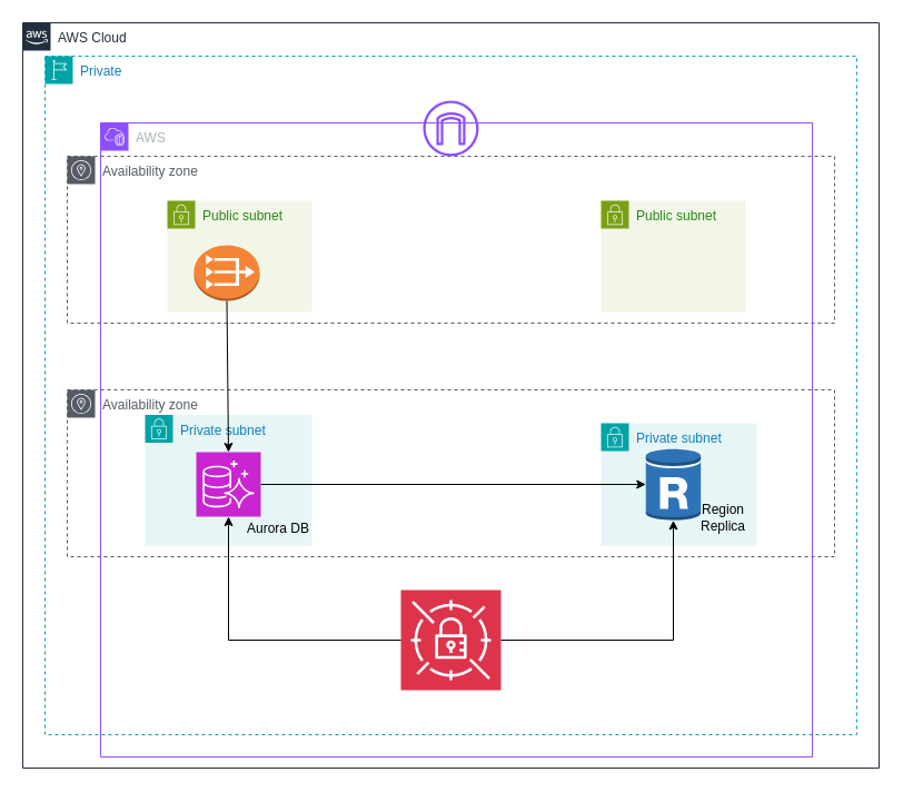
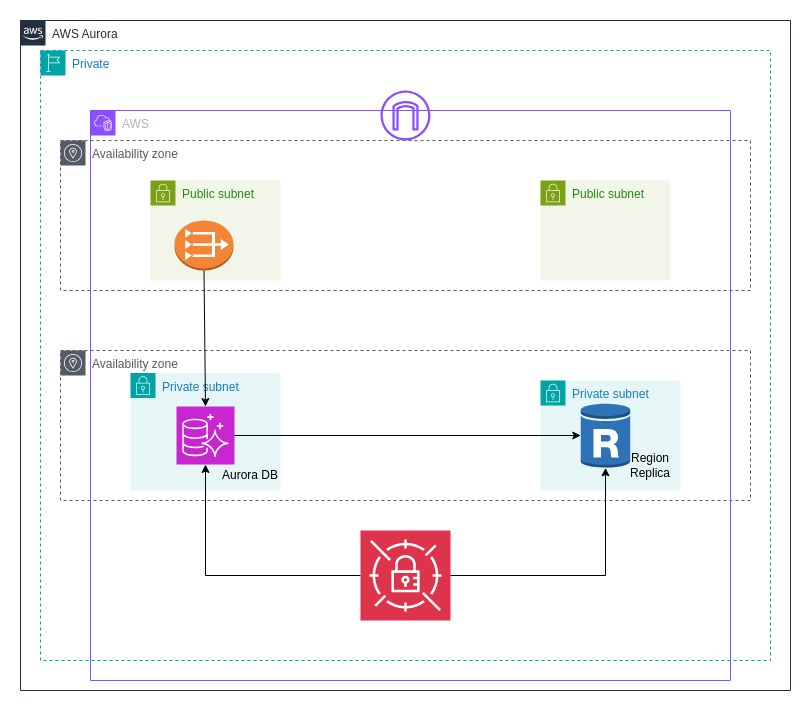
- <mxCell id="2" value="AWS Cloud" style="points=[[0,0],[0.25,0],[0.5,0],[0.75,0],[1,0],[1,0.25],[1,0.5],[1,0.75],[1,1],[0.75,1],[0.5,1],[0.25,1],[0,1],[0,0.75],[0,0.5],[0,0.25]];outlineConnect=0;gradientColor=none;html=1;whiteSpace=wrap;fontSize=12;fontStyle=0;container=1;pointerEvents=0;collapsible=0;recursiveResize=0;shape=mxgraph.aws4.group;grIcon=mxgraph.aws4.group_aws_cloud_alt;strokeColor=#232F3E;fillColor=none;verticalAlign=top;align=left;spacingLeft=30;fontColor=#232F3E;dashed=0;" parent="1" vertex="1"><mxGeometry x="20" y="20" width="770" height="670" as="geometry" /></mxCell>
+ <mxCell id="2" value="AWS Aurora" style="points=[[0,0],[0.25,0],[0.5,0],[0.75,0],[1,0],[1,0.25],[1,0.5],[1,0.75],[1,1],[0.75,1],[0.5,1],[0.25,1],[0,1],[0,0.75],[0,0.5],[0,0.25]];outlineConnect=0;gradientColor=none;html=1;whiteSpace=wrap;fontSize=12;fontStyle=0;container=1;pointerEvents=0;collapsible=0;recursiveResize=0;shape=mxgraph.aws4.group;grIcon=mxgraph.aws4.group_aws_cloud_alt;strokeColor=#232F3E;fillColor=none;verticalAlign=top;align=left;spacingLeft=30;fontColor=#232F3E;dashed=0;" parent="1" vertex="1"><mxGeometry x="20" y="20" width="770" height="670" as="geometry" /></mxCell>
